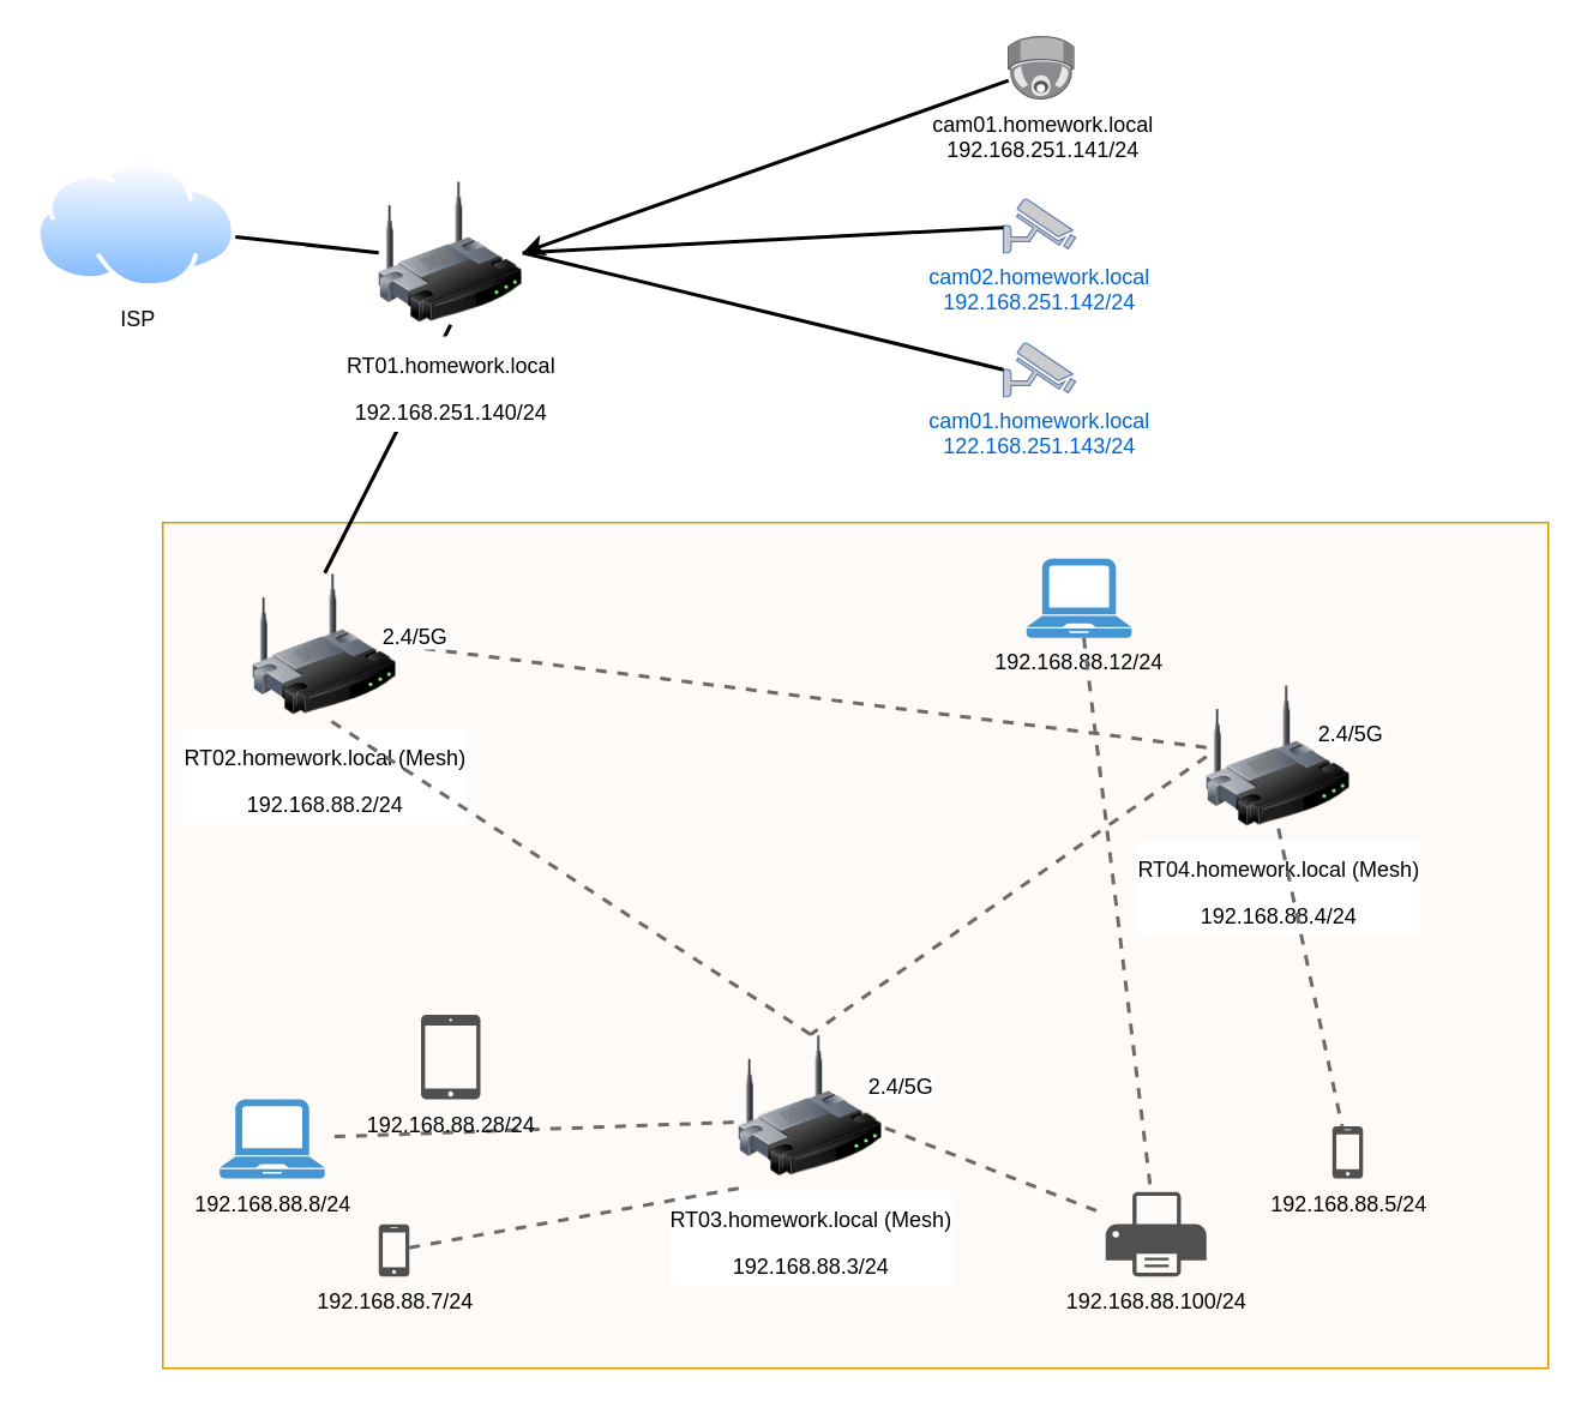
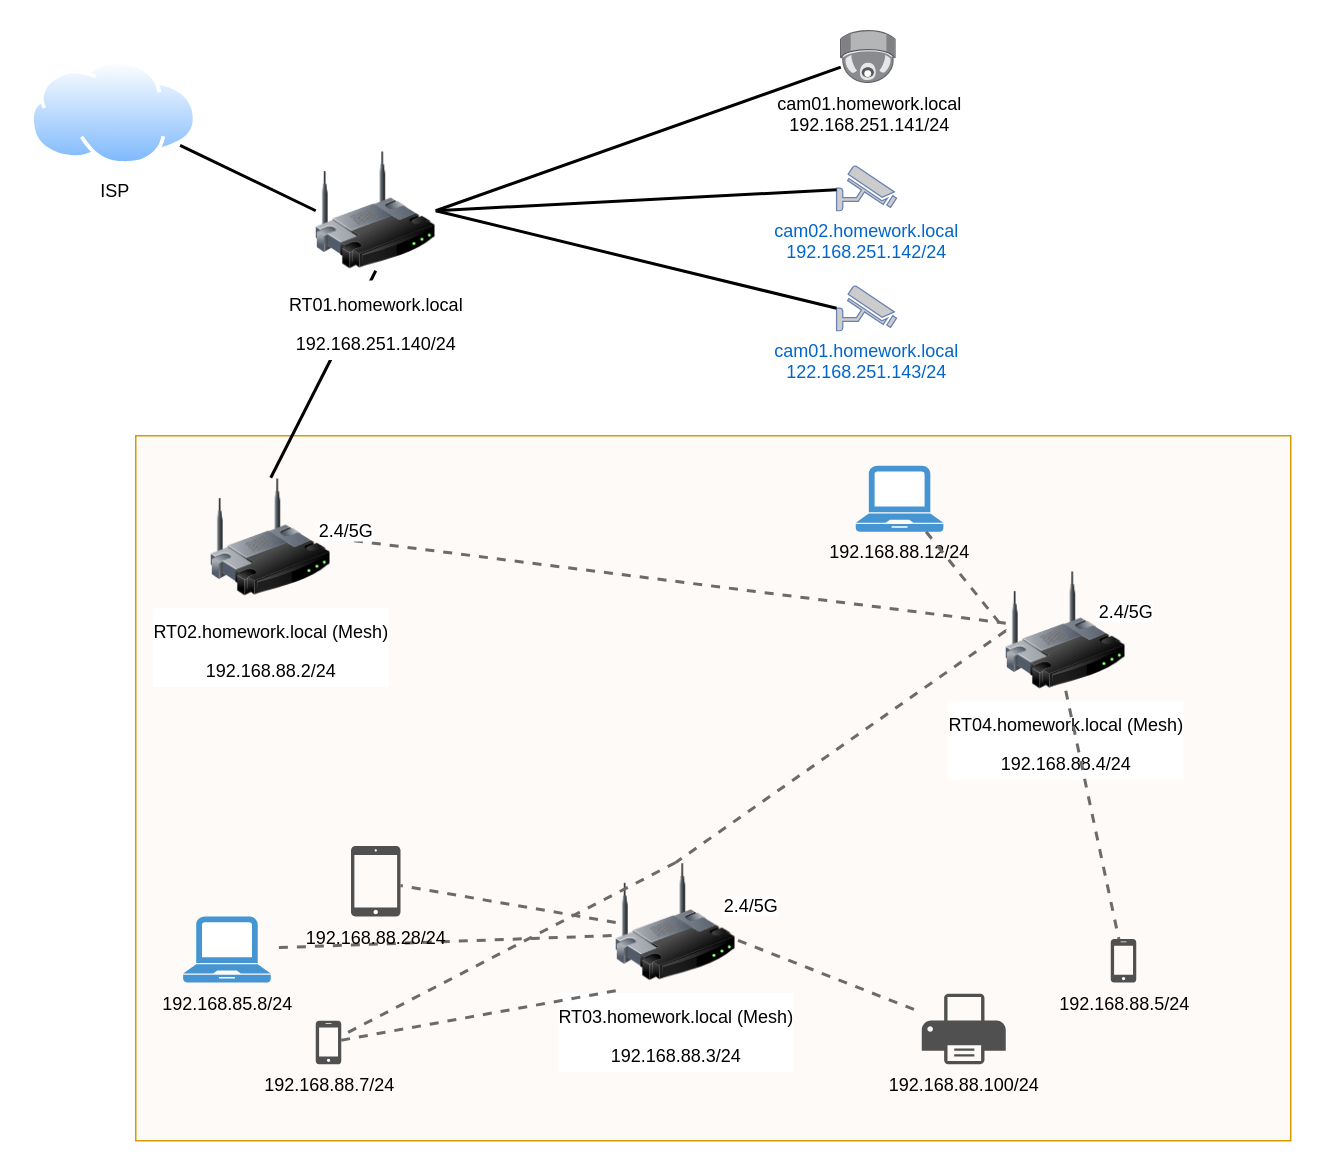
- <mxCell id="4" value="ISP" style="image;aspect=fixed;perimeter=ellipsePerimeter;html=1;align=center;shadow=0;dashed=0;spacingTop=3;image=img/lib/active_directory/internet_cloud.svg;" parent="1" vertex="1"><mxGeometry x="20" y="90" width="111.11" height="70" as="geometry" /></mxCell>
+ <mxCell id="4" value="ISP" style="image;aspect=fixed;perimeter=ellipsePerimeter;html=1;align=center;shadow=0;dashed=0;spacingTop=3;image=img/lib/active_directory/internet_cloud.svg;" parent="1" vertex="1"><mxGeometry x="20" y="40" width="111.11" height="70" as="geometry" /></mxCell>
- <mxCell id="7" style="edgeStyle=none;rounded=0;html=1;labelBackgroundColor=none;endArrow=classic;strokeWidth=2;fontFamily=Verdana;fontSize=22;entryX=1;entryY=0.5;entryDx=0;entryDy=0;" edge="1" parent="1" source="8" target="12"><mxGeometry relative="1" as="geometry"><mxPoint x="400" y="140" as="targetPoint" /><mxPoint x="545" y="230" as="sourcePoint" /></mxGeometry></mxCell>
+ <mxCell id="7" style="edgeStyle=none;rounded=0;html=1;labelBackgroundColor=none;endArrow=none;strokeWidth=2;fontFamily=Verdana;fontSize=22;entryX=1;entryY=0.5;entryDx=0;entryDy=0;" edge="1" parent="1" source="8" target="12"><mxGeometry relative="1" as="geometry"><mxPoint x="400" y="140" as="targetPoint" /><mxPoint x="545" y="230" as="sourcePoint" /></mxGeometry></mxCell>
- <mxCell id="17" style="edgeStyle=none;rounded=0;html=1;labelBackgroundColor=none;endArrow=none;strokeWidth=2;fontFamily=Verdana;fontSize=22;entryX=0.5;entryY=1;entryDx=0;entryDy=0;exitX=0.5;exitY=0;exitDx=0;exitDy=0;dashed=1;strokeColor=#6b6b6b;" edge="1" parent="1" source="16" target="14"><mxGeometry relative="1" as="geometry"><mxPoint x="340" y="500" as="targetPoint" /><mxPoint x="320" y="616" as="sourcePoint" /></mxGeometry></mxCell>
+ <mxCell id="17" style="edgeStyle=none;rounded=0;html=1;labelBackgroundColor=none;endArrow=none;strokeWidth=2;fontFamily=Verdana;fontSize=22;exitX=0.5;exitY=0;exitDx=0;exitDy=0;dashed=1;strokeColor=#6b6b6b;" edge="1" parent="1" source="16" target="23"><mxGeometry relative="1" as="geometry"><mxPoint x="340" y="500" as="targetPoint" /><mxPoint x="320" y="616" as="sourcePoint" /></mxGeometry></mxCell>
- <mxCell id="27" style="edgeStyle=none;rounded=0;html=1;labelBackgroundColor=none;endArrow=none;strokeWidth=2;fontFamily=Verdana;fontSize=22;dashed=1;strokeColor=#6b6b6b;" edge="1" parent="1" source="25" target="26"><mxGeometry relative="1" as="geometry"><mxPoint x="690" y="543" as="targetPoint" /><mxPoint x="1140" y="600" as="sourcePoint" /></mxGeometry></mxCell>
+ <mxCell id="27" style="edgeStyle=none;rounded=0;html=1;labelBackgroundColor=none;endArrow=none;strokeWidth=2;fontFamily=Verdana;fontSize=22;entryX=0;entryY=0.5;entryDx=0;entryDy=0;dashed=1;strokeColor=#6b6b6b;" edge="1" parent="1" source="25" target="15"><mxGeometry relative="1" as="geometry"><mxPoint x="690" y="543" as="targetPoint" /><mxPoint x="1140" y="600" as="sourcePoint" /></mxGeometry></mxCell>
+ <mxCell id="30" style="edgeStyle=none;rounded=0;html=1;labelBackgroundColor=none;endArrow=none;strokeWidth=2;fontFamily=Verdana;fontSize=22;dashed=1;strokeColor=#6b6b6b;exitX=0;exitY=0.5;exitDx=0;exitDy=0;" edge="1" parent="1" source="16" target="32"><mxGeometry relative="1" as="geometry"><mxPoint x="624" y="689" as="targetPoint" /><mxPoint x="502" y="662" as="sourcePoint" /></mxGeometry></mxCell>
- <mxCell id="22" value="192.168.88.8/24" style="pointerEvents=1;shadow=0;dashed=0;html=1;strokeColor=none;fillColor=#4495D1;labelPosition=center;verticalLabelPosition=bottom;verticalAlign=top;align=center;outlineConnect=0;shape=mxgraph.veeam.laptop;" vertex="1" parent="1"><mxGeometry x="121.6" y="610.5" width="58.4" height="44" as="geometry" /></mxCell>
+ <mxCell id="22" value="192.168.85.8/24" style="pointerEvents=1;shadow=0;dashed=0;html=1;strokeColor=none;fillColor=#4495D1;labelPosition=center;verticalLabelPosition=bottom;verticalAlign=top;align=center;outlineConnect=0;shape=mxgraph.veeam.laptop;" vertex="1" parent="1"><mxGeometry x="121.6" y="610.5" width="58.4" height="44" as="geometry" /></mxCell>
